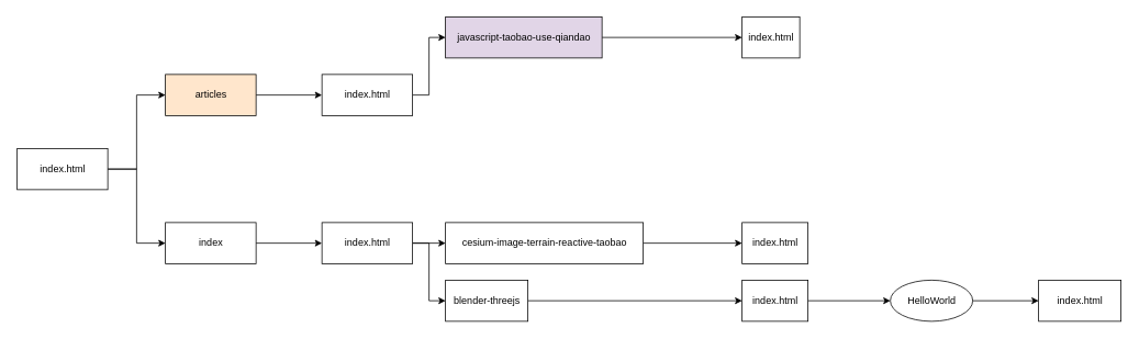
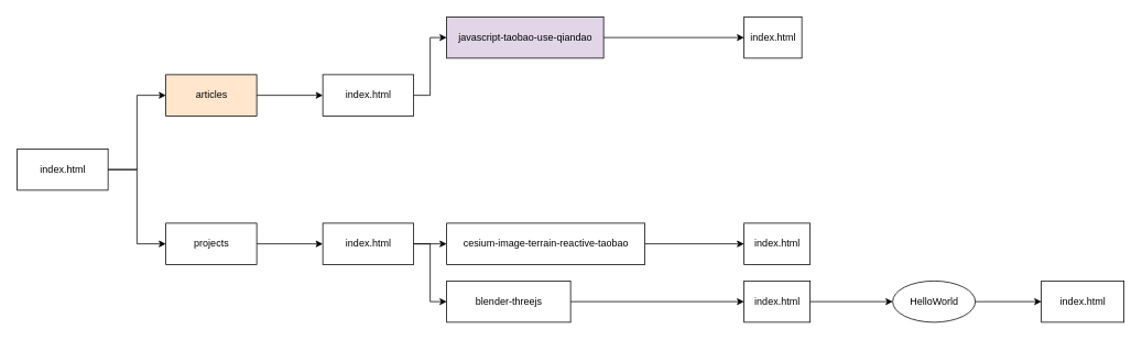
- <mxCell id="6" value="index" style="html=1;" vertex="1" parent="1"><mxGeometry x="200" y="270" width="110" height="50" as="geometry" /></mxCell>
+ <mxCell id="6" value="projects" style="html=1;" vertex="1" parent="1"><mxGeometry x="200" y="270" width="110" height="50" as="geometry" /></mxCell>
- <mxCell id="21" value="blender-threejs" style="html=1;" vertex="1" parent="1"><mxGeometry x="540" y="340" width="100" height="50" as="geometry" /></mxCell>
+ <mxCell id="21" value="blender-threejs" style="html=1;" vertex="1" parent="1"><mxGeometry x="540" y="340" width="150" height="50" as="geometry" /></mxCell>
